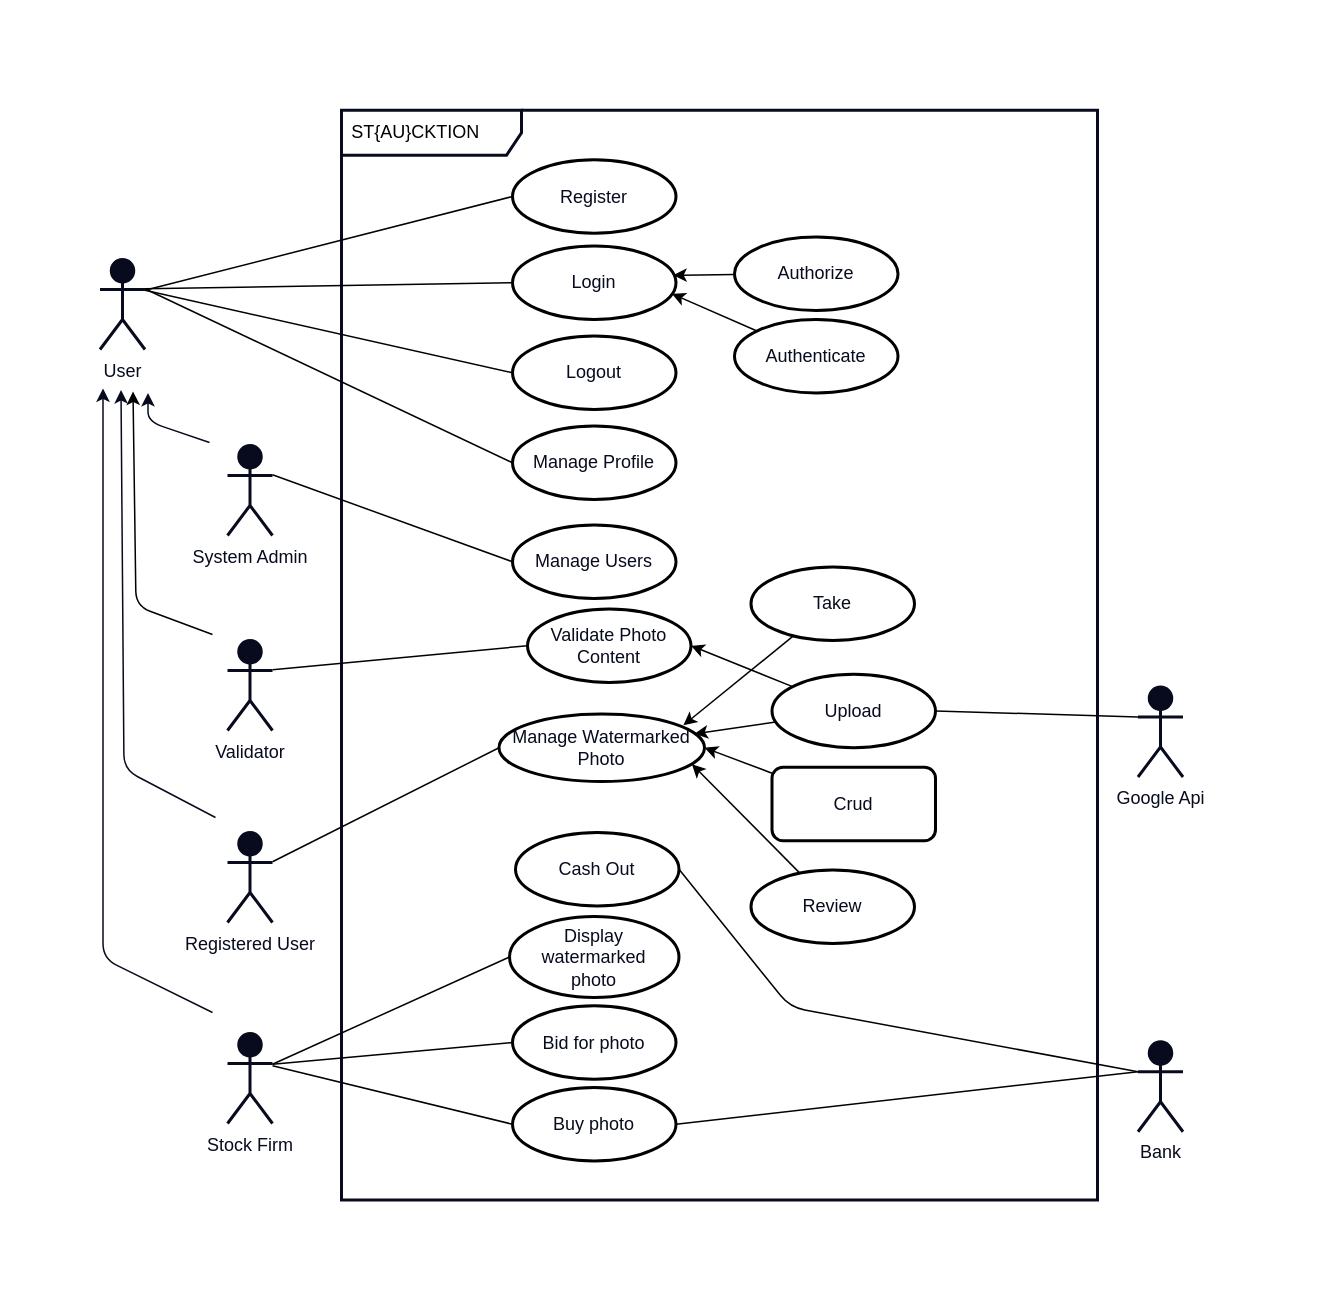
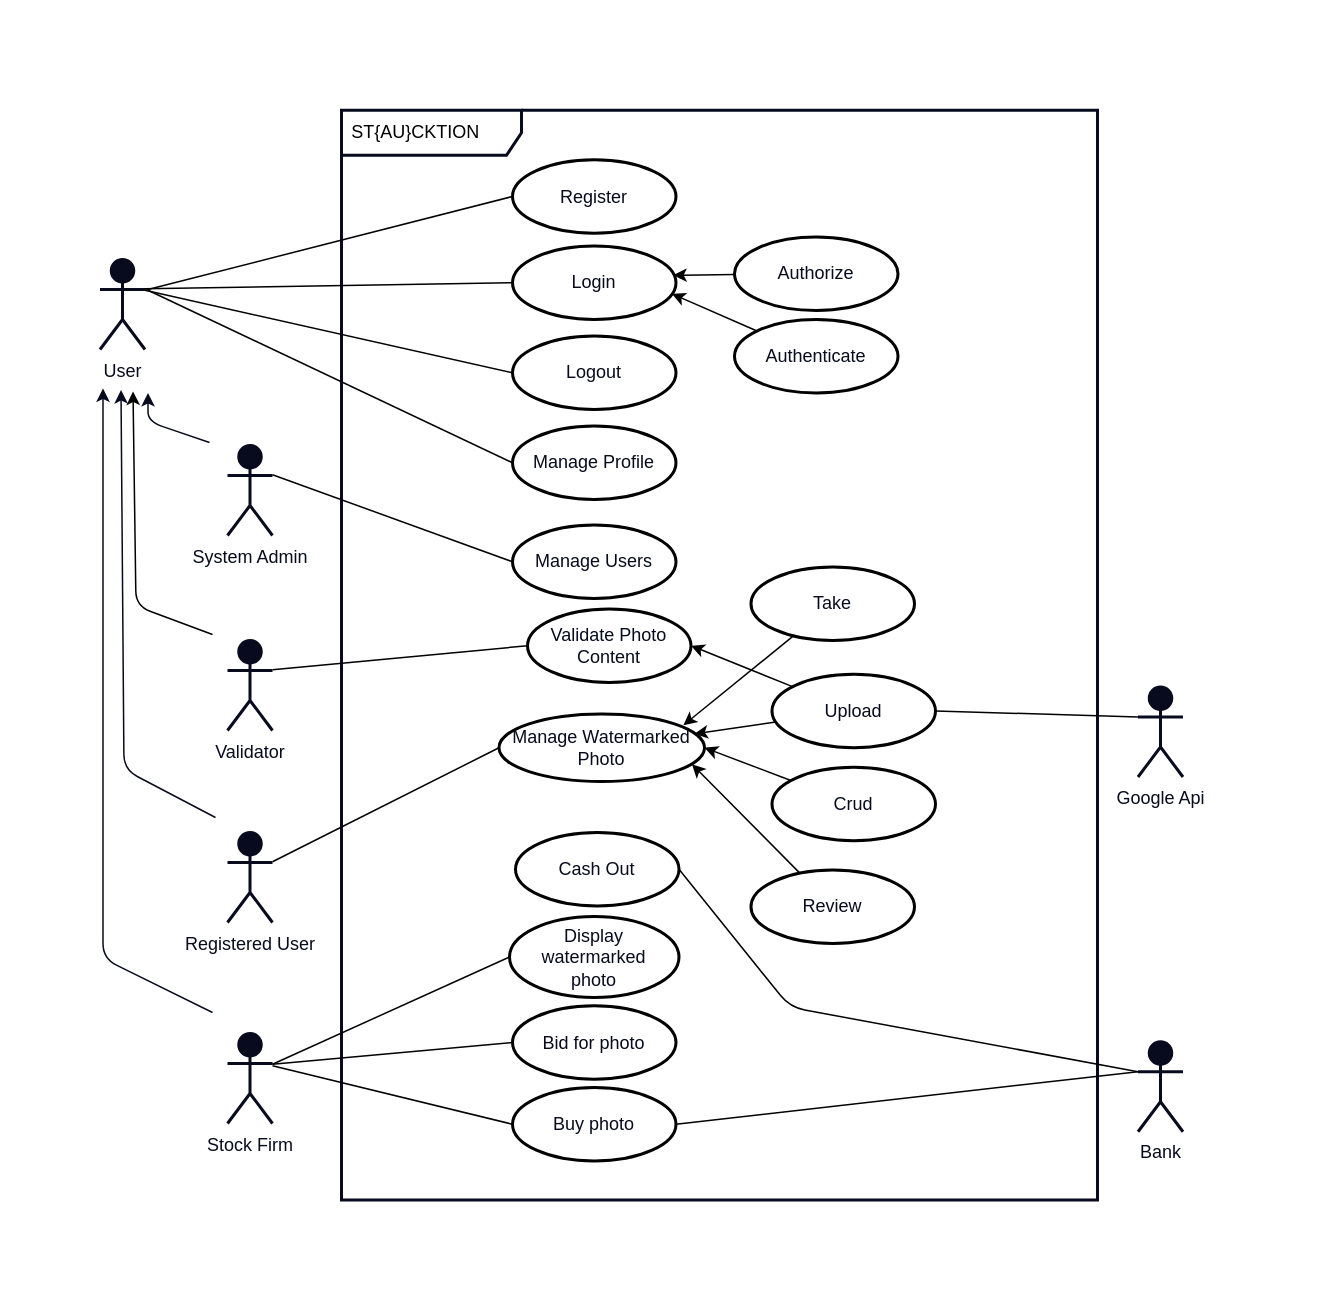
- <mxCell id="30" value="Crud" style="whiteSpace=wrap;html=1;strokeColor=#000000;strokeWidth=2;fontColor=#070B1D;fillColor=none;gradientColor=none;rounded=1;" parent="1" vertex="1"><mxGeometry x="514" y="511" width="109" height="49" as="geometry" /></mxCell>
+ <mxCell id="30" value="Crud" style="ellipse;whiteSpace=wrap;html=1;strokeColor=#000000;strokeWidth=2;fontColor=#070B1D;fillColor=none;gradientColor=none;" parent="1" vertex="1"><mxGeometry x="514" y="511" width="109" height="49" as="geometry" /></mxCell>
